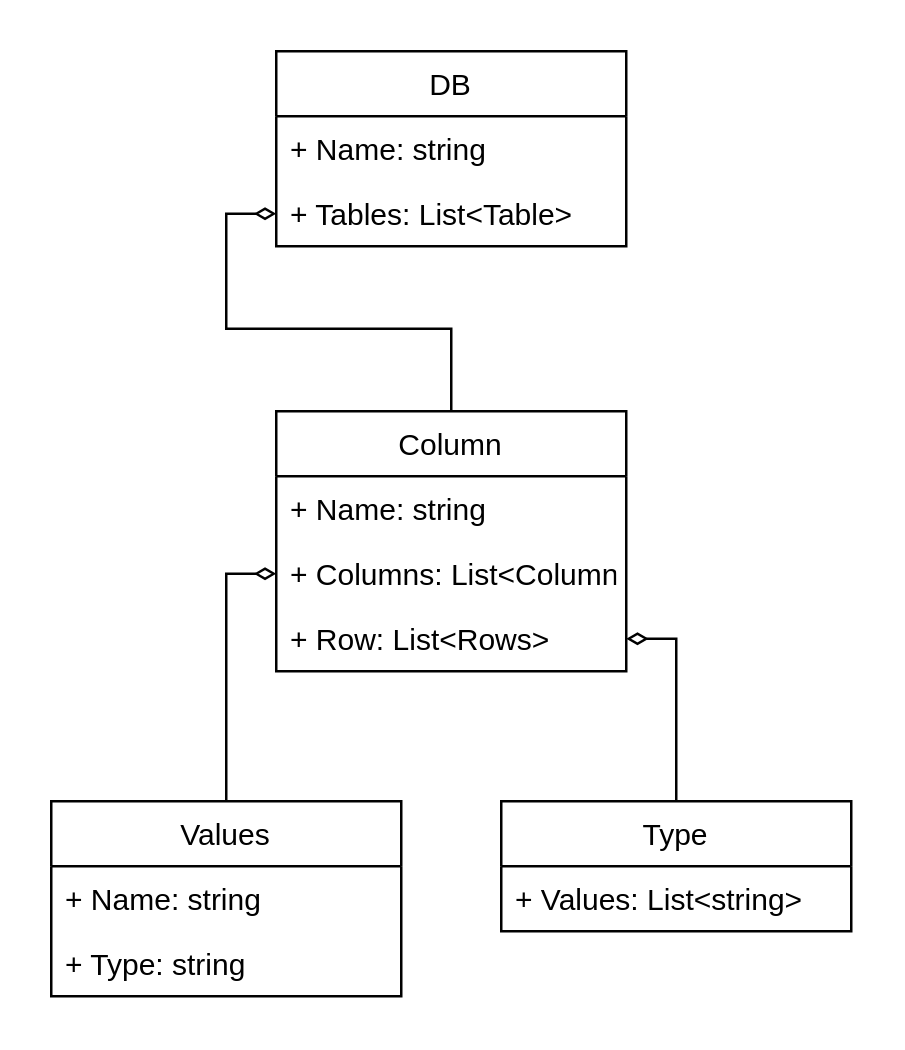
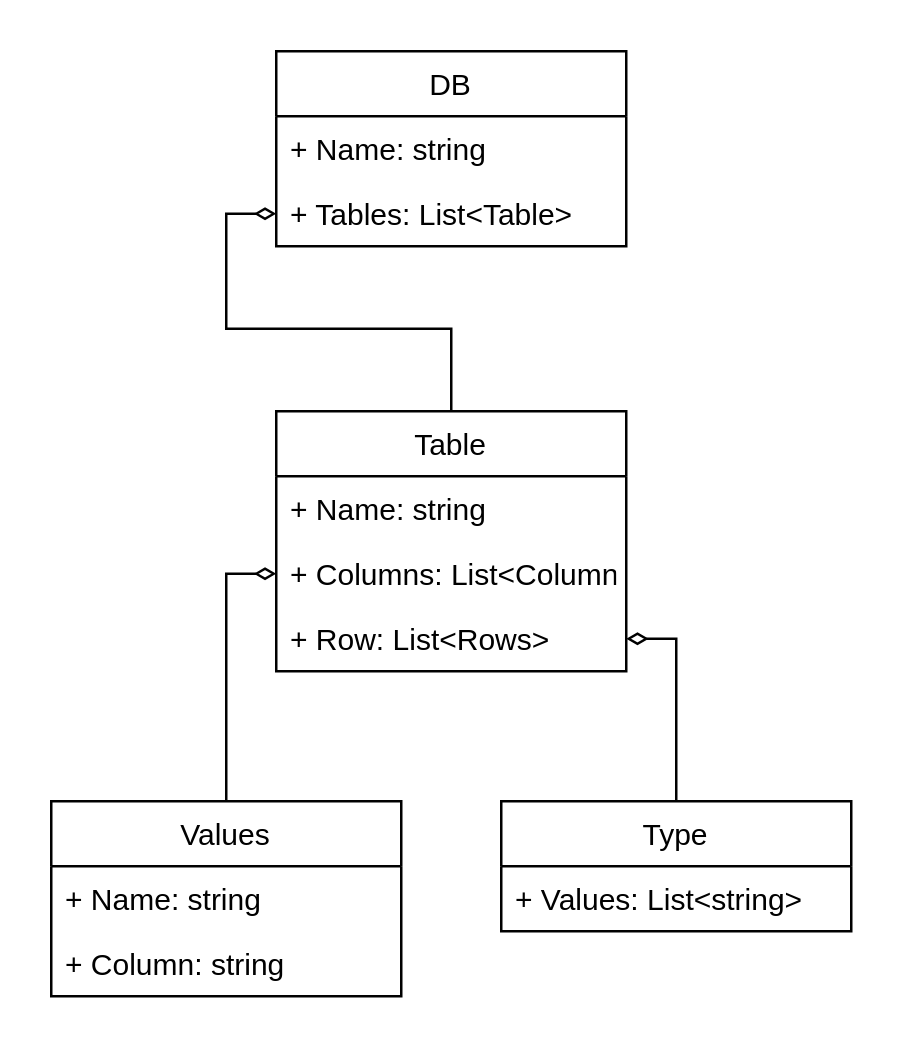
- <mxCell id="6" value="Column" style="swimlane;fontStyle=0;childLayout=stackLayout;horizontal=1;startSize=26;fillColor=none;horizontalStack=0;resizeParent=1;resizeParentMax=0;resizeLast=0;collapsible=1;marginBottom=0;" vertex="1" parent="1"><mxGeometry x="110" y="164" width="140" height="104" as="geometry" /></mxCell>
+ <mxCell id="6" value="Table" style="swimlane;fontStyle=0;childLayout=stackLayout;horizontal=1;startSize=26;fillColor=none;horizontalStack=0;resizeParent=1;resizeParentMax=0;resizeLast=0;collapsible=1;marginBottom=0;" vertex="1" parent="1"><mxGeometry x="110" y="164" width="140" height="104" as="geometry" /></mxCell>
- <mxCell id="13" value="+ Type: string" style="text;strokeColor=none;fillColor=none;align=left;verticalAlign=top;spacingLeft=4;spacingRight=4;overflow=hidden;rotatable=0;points=[[0,0.5],[1,0.5]];portConstraint=eastwest;" vertex="1" parent="11"><mxGeometry y="52" width="140" height="26" as="geometry" /></mxCell>
+ <mxCell id="13" value="+ Column: string" style="text;strokeColor=none;fillColor=none;align=left;verticalAlign=top;spacingLeft=4;spacingRight=4;overflow=hidden;rotatable=0;points=[[0,0.5],[1,0.5]];portConstraint=eastwest;" vertex="1" parent="11"><mxGeometry y="52" width="140" height="26" as="geometry" /></mxCell>
